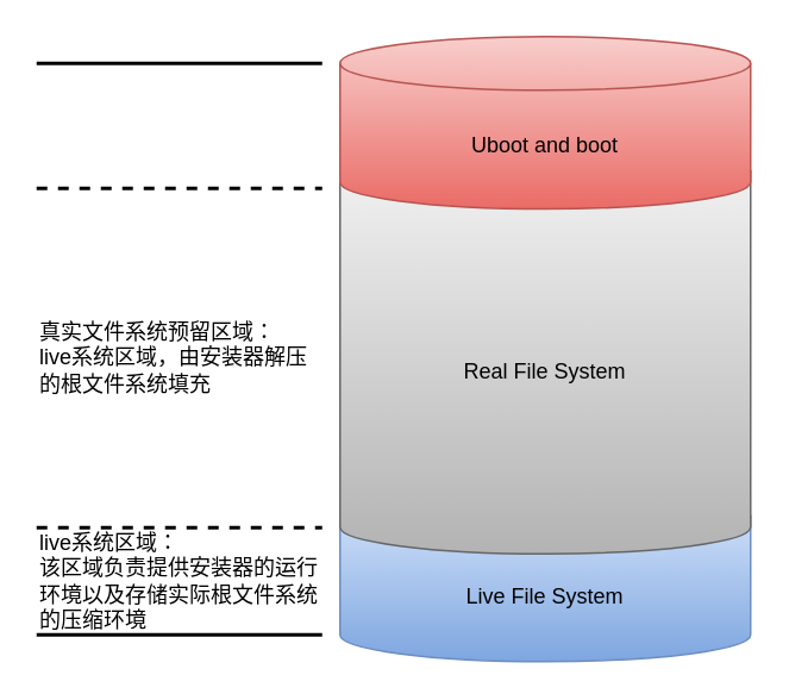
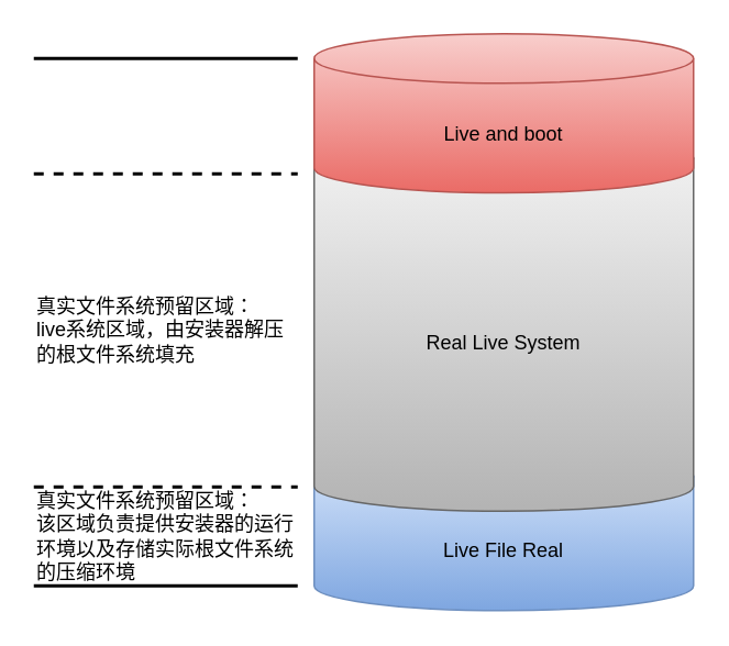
- <mxCell id="5" value="Uboot and boot" style="shape=cylinder3;whiteSpace=wrap;html=1;boundedLbl=1;backgroundOutline=1;size=15;fillColor=#f8cecc;gradientColor=#ea6b66;strokeColor=#b85450;" vertex="1" parent="2"><mxGeometry width="230" height="96.552" as="geometry" /></mxCell>
+ <mxCell id="5" value="Live and boot" style="shape=cylinder3;whiteSpace=wrap;html=1;boundedLbl=1;backgroundOutline=1;size=15;fillColor=#f8cecc;gradientColor=#ea6b66;strokeColor=#b85450;" vertex="1" parent="2"><mxGeometry width="230" height="96.552" as="geometry" /></mxCell>
- <mxCell id="4" value="Real File System" style="shape=cylinder3;whiteSpace=wrap;html=1;boundedLbl=1;backgroundOutline=1;size=15;fillColor=#f5f5f5;strokeColor=#666666;gradientColor=#b3b3b3;" vertex="1" parent="2"><mxGeometry y="60.345" width="230" height="229.31" as="geometry" /></mxCell>
+ <mxCell id="4" value="Real Live System" style="shape=cylinder3;whiteSpace=wrap;html=1;boundedLbl=1;backgroundOutline=1;size=15;fillColor=#f5f5f5;strokeColor=#666666;gradientColor=#b3b3b3;" vertex="1" parent="2"><mxGeometry y="60.345" width="230" height="229.31" as="geometry" /></mxCell>
- <mxCell id="10" value="live系统区域：&lt;br&gt;该区域负责提供安装器的运行环境以及存储实际根文件系统的压缩环境" style="text;html=1;strokeColor=none;fillColor=none;align=left;verticalAlign=middle;whiteSpace=wrap;rounded=0;dashed=1;textDirection=ltr;" vertex="1" parent="1"><mxGeometry x="20" y="300" width="160" height="50" as="geometry" /></mxCell>
+ <mxCell id="10" value="真实文件系统预留区域：&lt;br&gt;该区域负责提供安装器的运行环境以及存储实际根文件系统的压缩环境" style="text;html=1;strokeColor=none;fillColor=none;align=left;verticalAlign=middle;whiteSpace=wrap;rounded=0;dashed=1;textDirection=ltr;" vertex="1" parent="1"><mxGeometry x="20" y="300" width="160" height="50" as="geometry" /></mxCell>
- <mxCell id="3" value="Live File System" style="shape=cylinder3;whiteSpace=wrap;html=1;boundedLbl=1;backgroundOutline=1;size=15;gradientColor=#7ea6e0;fillColor=#dae8fc;strokeColor=#6c8ebf;" vertex="1" parent="2"><mxGeometry y="253.448" width="230" height="96.552" as="geometry" /></mxCell>
+ <mxCell id="3" value="Live File Real" style="shape=cylinder3;whiteSpace=wrap;html=1;boundedLbl=1;backgroundOutline=1;size=15;gradientColor=#7ea6e0;fillColor=#dae8fc;strokeColor=#6c8ebf;" vertex="1" parent="2"><mxGeometry y="253.448" width="230" height="96.552" as="geometry" /></mxCell>
